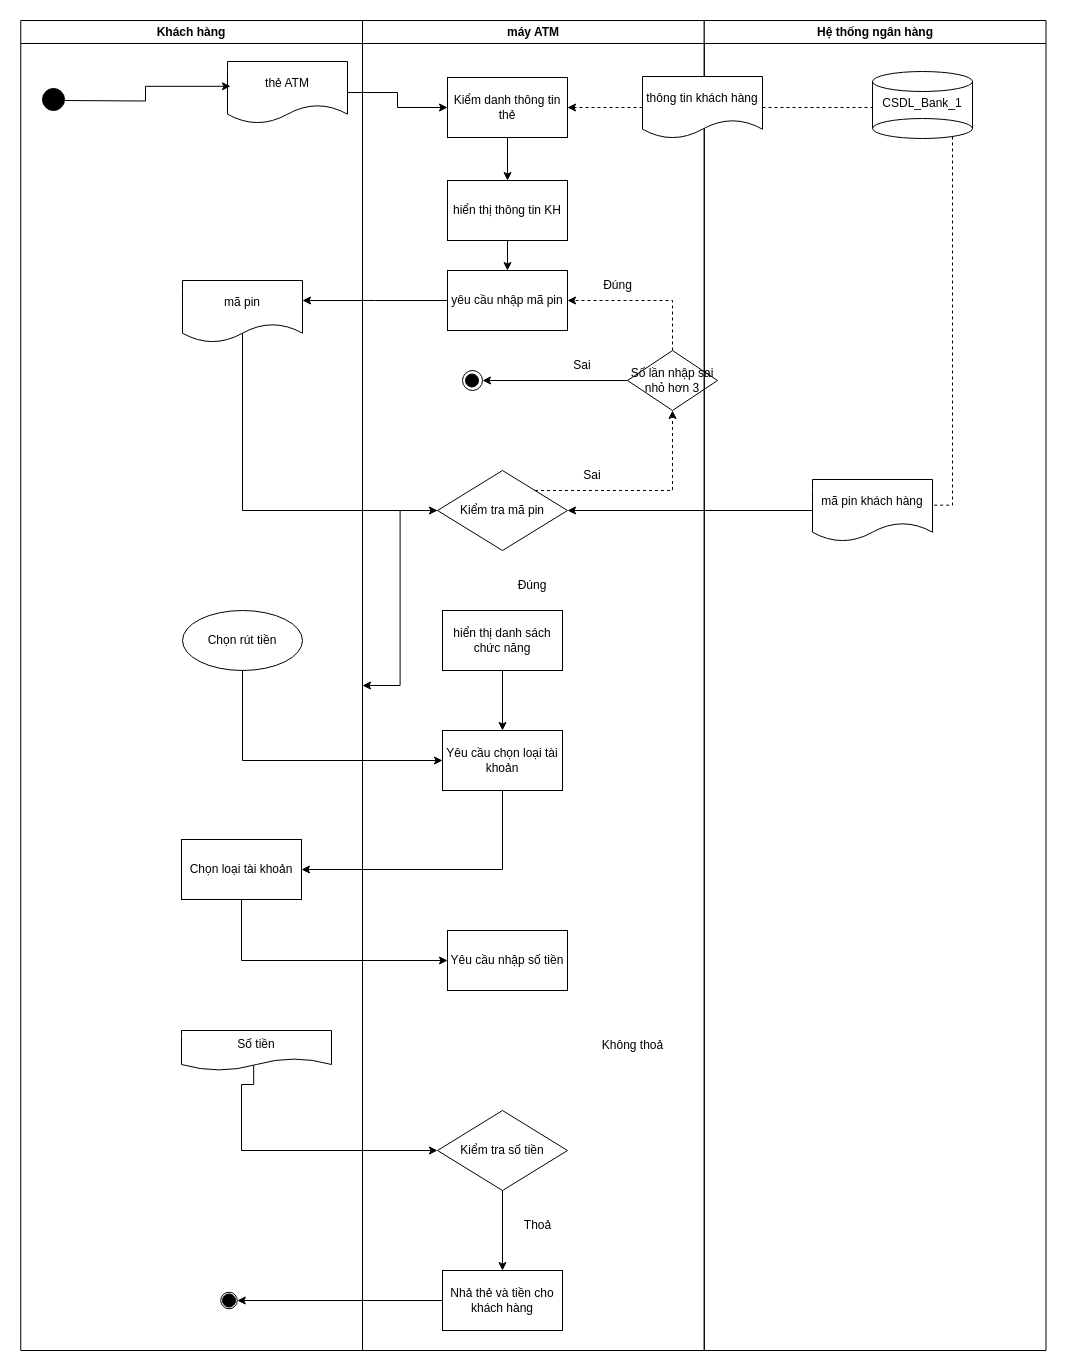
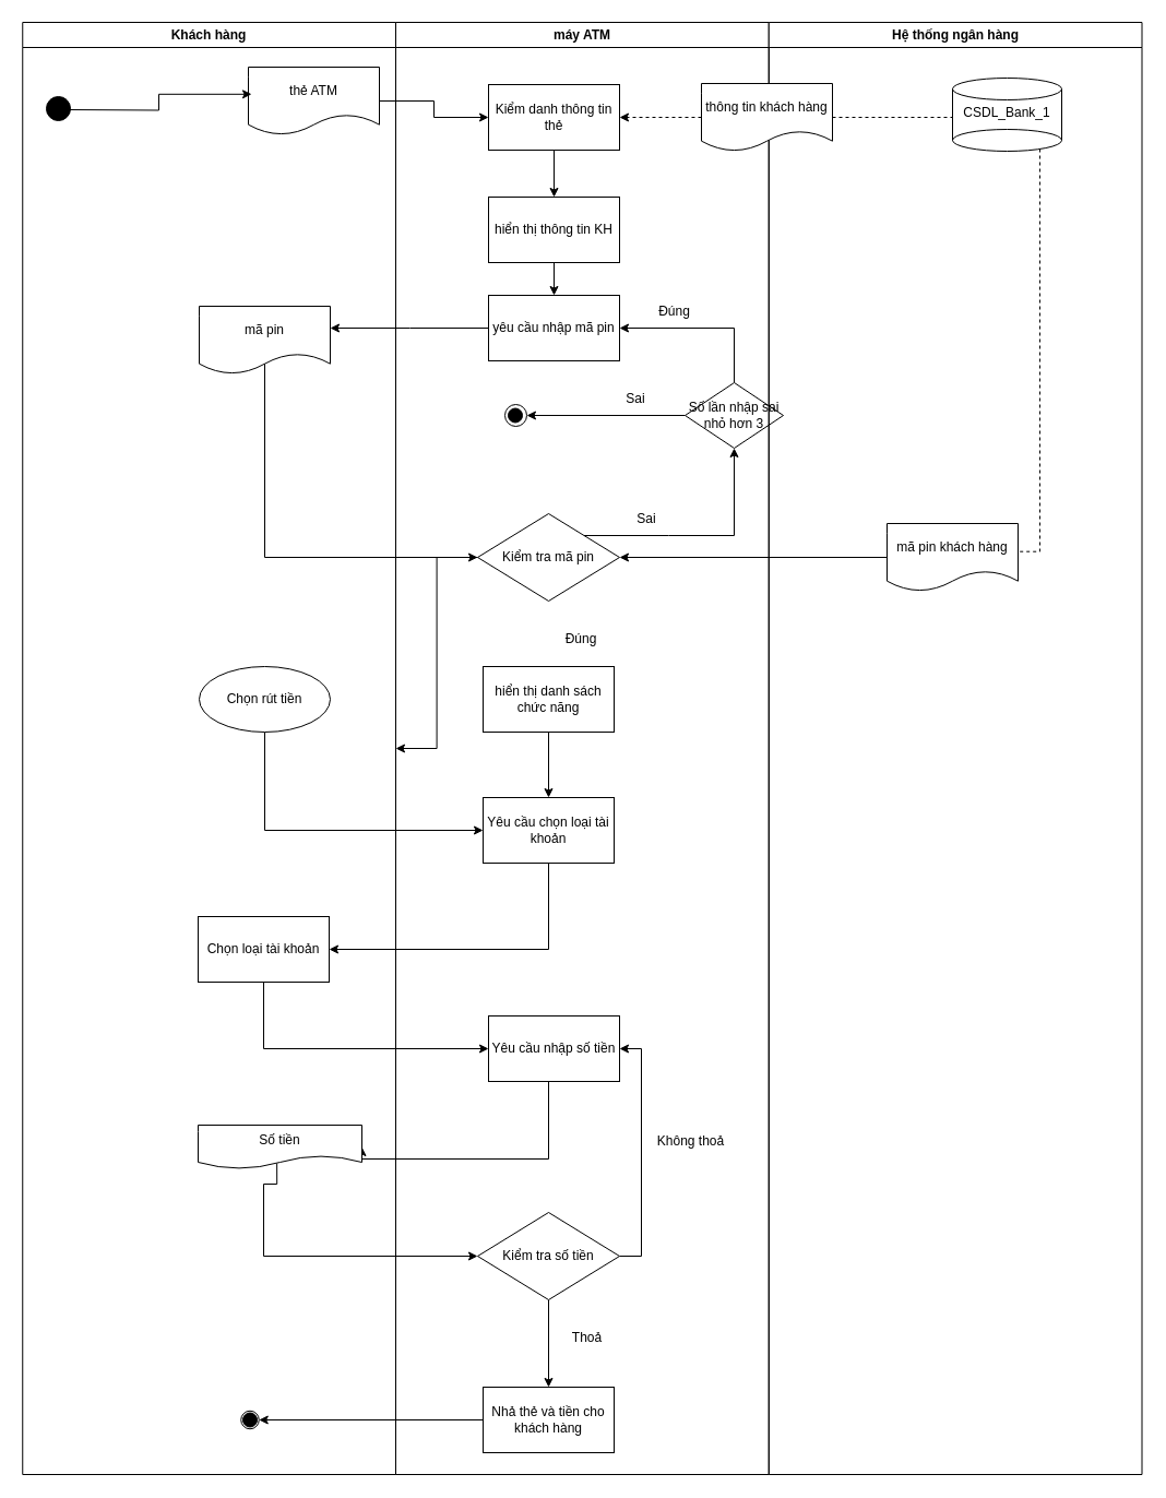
- <mxCell id="30" style="edgeStyle=orthogonalEdgeStyle;rounded=0;orthogonalLoop=1;jettySize=auto;html=1;entryX=1;entryY=0.5;entryDx=0;entryDy=0;dashed=1;" edge="1" parent="1" source="32" target="14"><mxGeometry relative="1" as="geometry"><Array as="points"><mxPoint x="672" y="300" /></Array></mxGeometry></mxCell>
+ <mxCell id="30" style="edgeStyle=orthogonalEdgeStyle;rounded=0;orthogonalLoop=1;jettySize=auto;html=1;entryX=1;entryY=0.5;entryDx=0;entryDy=0;" edge="1" parent="1" source="32" target="14"><mxGeometry relative="1" as="geometry"><Array as="points"><mxPoint x="672" y="300" /></Array></mxGeometry></mxCell>
- <mxCell id="28" value="" style="endArrow=classic;html=1;rounded=0;entryX=0.5;entryY=1;entryDx=0;entryDy=0;exitX=1;exitY=0;exitDx=0;exitDy=0;dashed=1;" edge="1" parent="1" source="21" target="32"><mxGeometry width="50" height="50" relative="1" as="geometry"><mxPoint x="542" y="380" as="sourcePoint" /><mxPoint x="542" y="300" as="targetPoint" /><Array as="points"><mxPoint x="612" y="490" /><mxPoint x="672" y="490" /></Array></mxGeometry></mxCell>
+ <mxCell id="28" value="" style="endArrow=classic;html=1;rounded=0;entryX=0.5;entryY=1;entryDx=0;entryDy=0;exitX=1;exitY=0;exitDx=0;exitDy=0;" edge="1" parent="1" source="21" target="32"><mxGeometry width="50" height="50" relative="1" as="geometry"><mxPoint x="542" y="380" as="sourcePoint" /><mxPoint x="542" y="300" as="targetPoint" /><Array as="points"><mxPoint x="612" y="490" /><mxPoint x="672" y="490" /></Array></mxGeometry></mxCell>
+ <mxCell id="44" style="edgeStyle=orthogonalEdgeStyle;rounded=0;orthogonalLoop=1;jettySize=auto;html=1;entryX=1;entryY=0.5;entryDx=0;entryDy=0;" edge="1" parent="1" source="46" target="41"><mxGeometry relative="1" as="geometry"><Array as="points"><mxPoint x="587" y="1150" /><mxPoint x="587" y="960" /></Array></mxGeometry></mxCell>
+ <mxCell id="40" style="edgeStyle=orthogonalEdgeStyle;rounded=0;orthogonalLoop=1;jettySize=auto;html=1;entryX=1;entryY=0.5;entryDx=0;entryDy=0;" edge="1" parent="1" source="41" target="43"><mxGeometry relative="1" as="geometry"><Array as="points"><mxPoint x="502" y="1061" /></Array></mxGeometry></mxCell>
